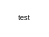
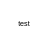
- <mxCell id="2" value="test&lt;br&gt;" style="text;html=1;strokeColor=none;fillColor=none;align=center;verticalAlign=middle;whiteSpace=wrap;rounded=0;" vertex="1" parent="1"><mxGeometry x="20" y="20" width="40" height="20" as="geometry" /></mxCell>
+ <mxCell id="2" value="test&lt;br&gt;" style="text;html=1;strokeColor=none;fillColor=none;align=center;verticalAlign=middle;whiteSpace=wrap;rounded=0;" vertex="1" parent="1"><mxGeometry x="20" y="30" width="40" height="20" as="geometry" /></mxCell>
